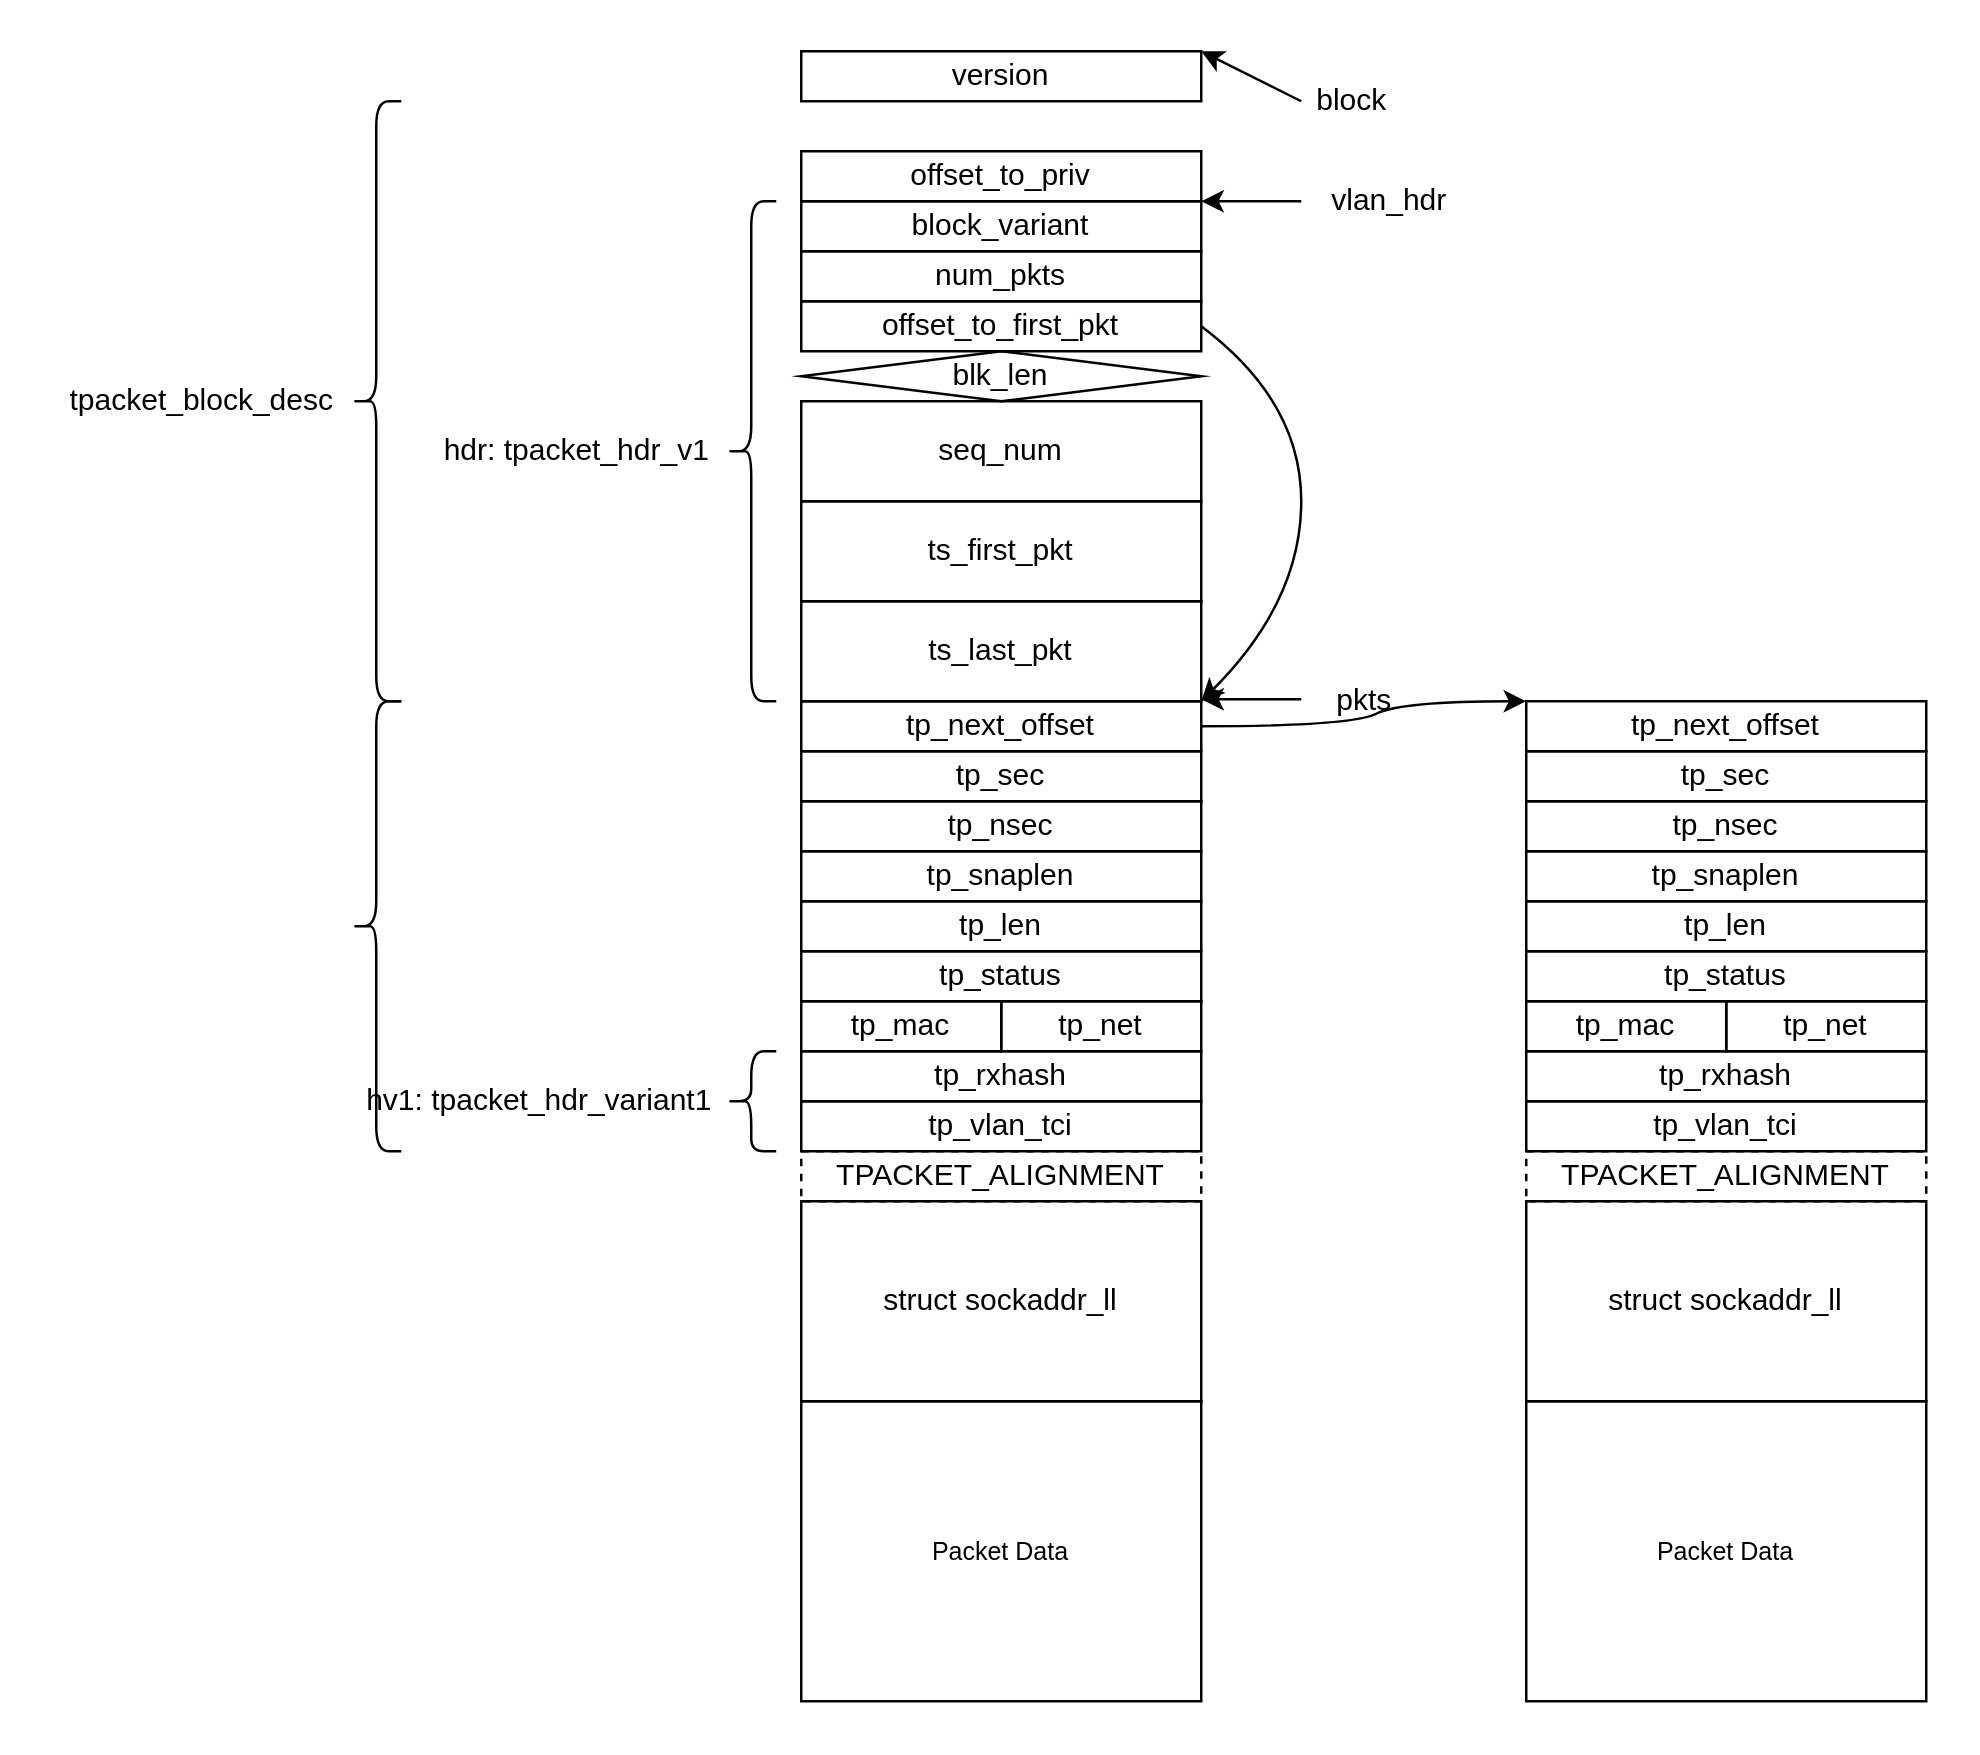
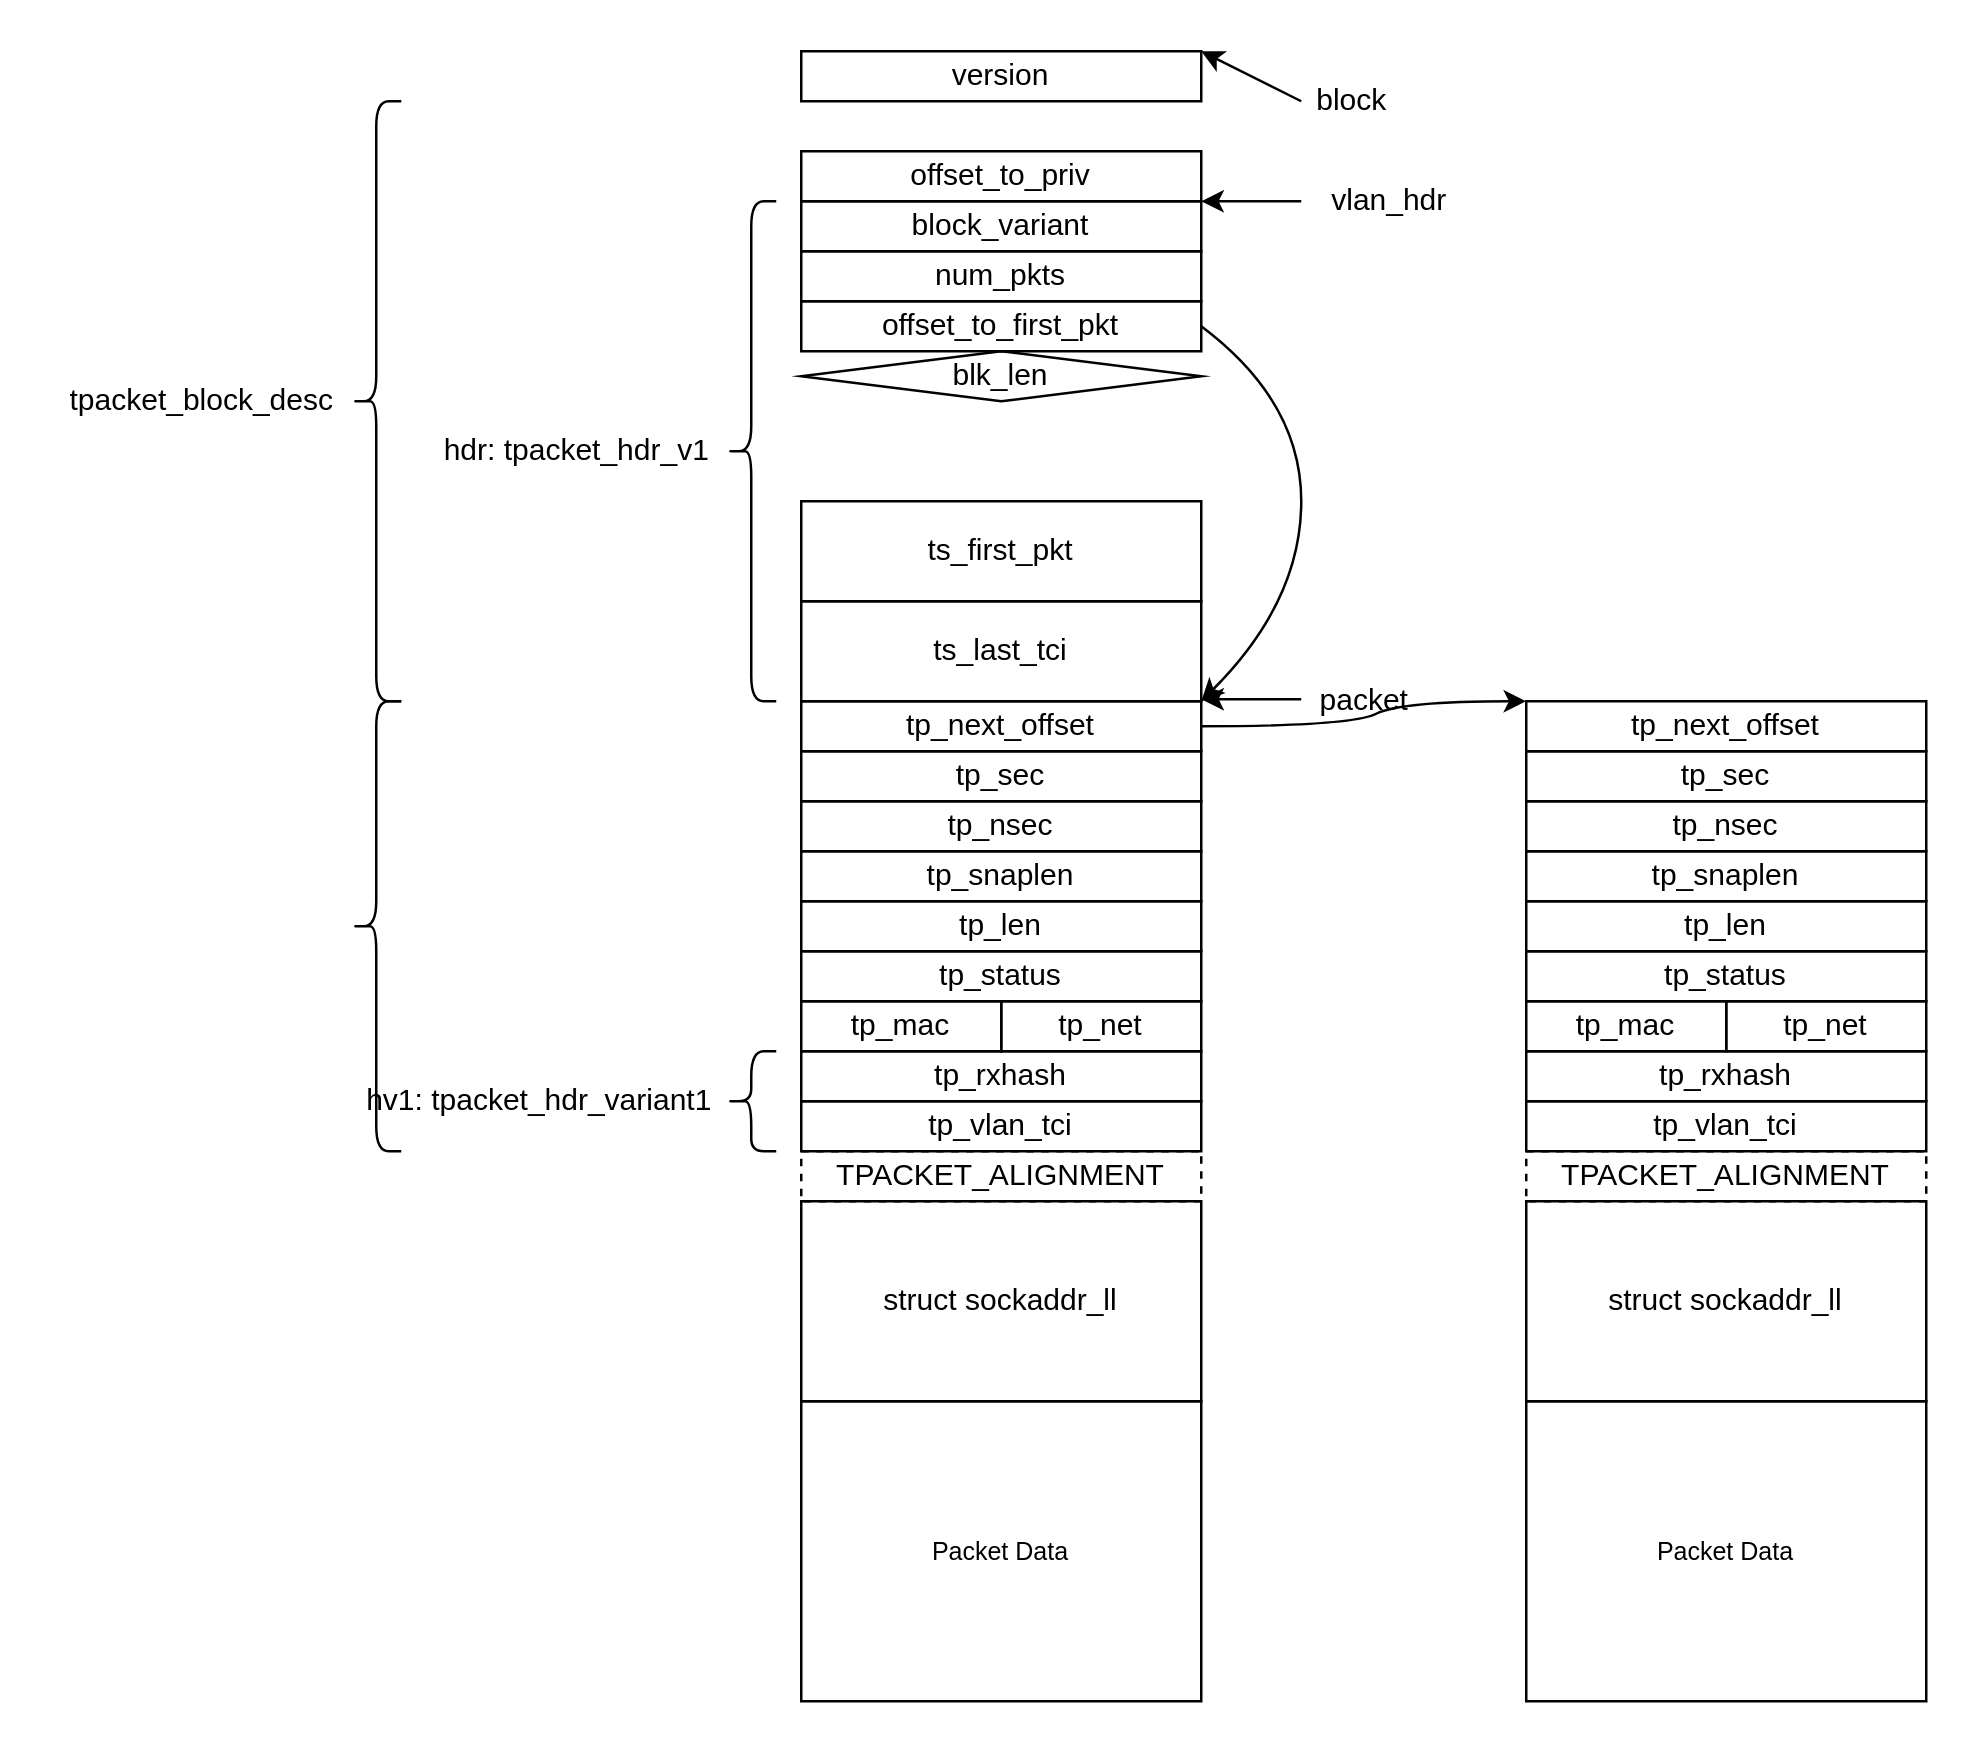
- <mxCell id="8" value="seq_num" style="rounded=0;whiteSpace=wrap;html=1;fillColor=none;" parent="1" vertex="1"><mxGeometry x="320" y="160" width="160" height="40" as="geometry" /></mxCell>
- <mxCell id="10" value="ts_last_pkt" style="rounded=0;whiteSpace=wrap;html=1;fillColor=none;" parent="1" vertex="1"><mxGeometry x="320" y="240" width="160" height="40" as="geometry" /></mxCell>
+ <mxCell id="10" value="ts_last_tci" style="rounded=0;whiteSpace=wrap;html=1;fillColor=none;" parent="1" vertex="1"><mxGeometry x="320" y="240" width="160" height="40" as="geometry" /></mxCell>
- <mxCell id="33" value="pkts" style="text;html=1;align=center;verticalAlign=middle;resizable=0;points=[];autosize=1;strokeColor=none;" parent="1" vertex="1"><mxGeometry x="520" y="270" width="50" height="20" as="geometry" /></mxCell>
+ <mxCell id="33" value="packet" style="text;html=1;align=center;verticalAlign=middle;resizable=0;points=[];autosize=1;strokeColor=none;" parent="1" vertex="1"><mxGeometry x="520" y="270" width="50" height="20" as="geometry" /></mxCell>
